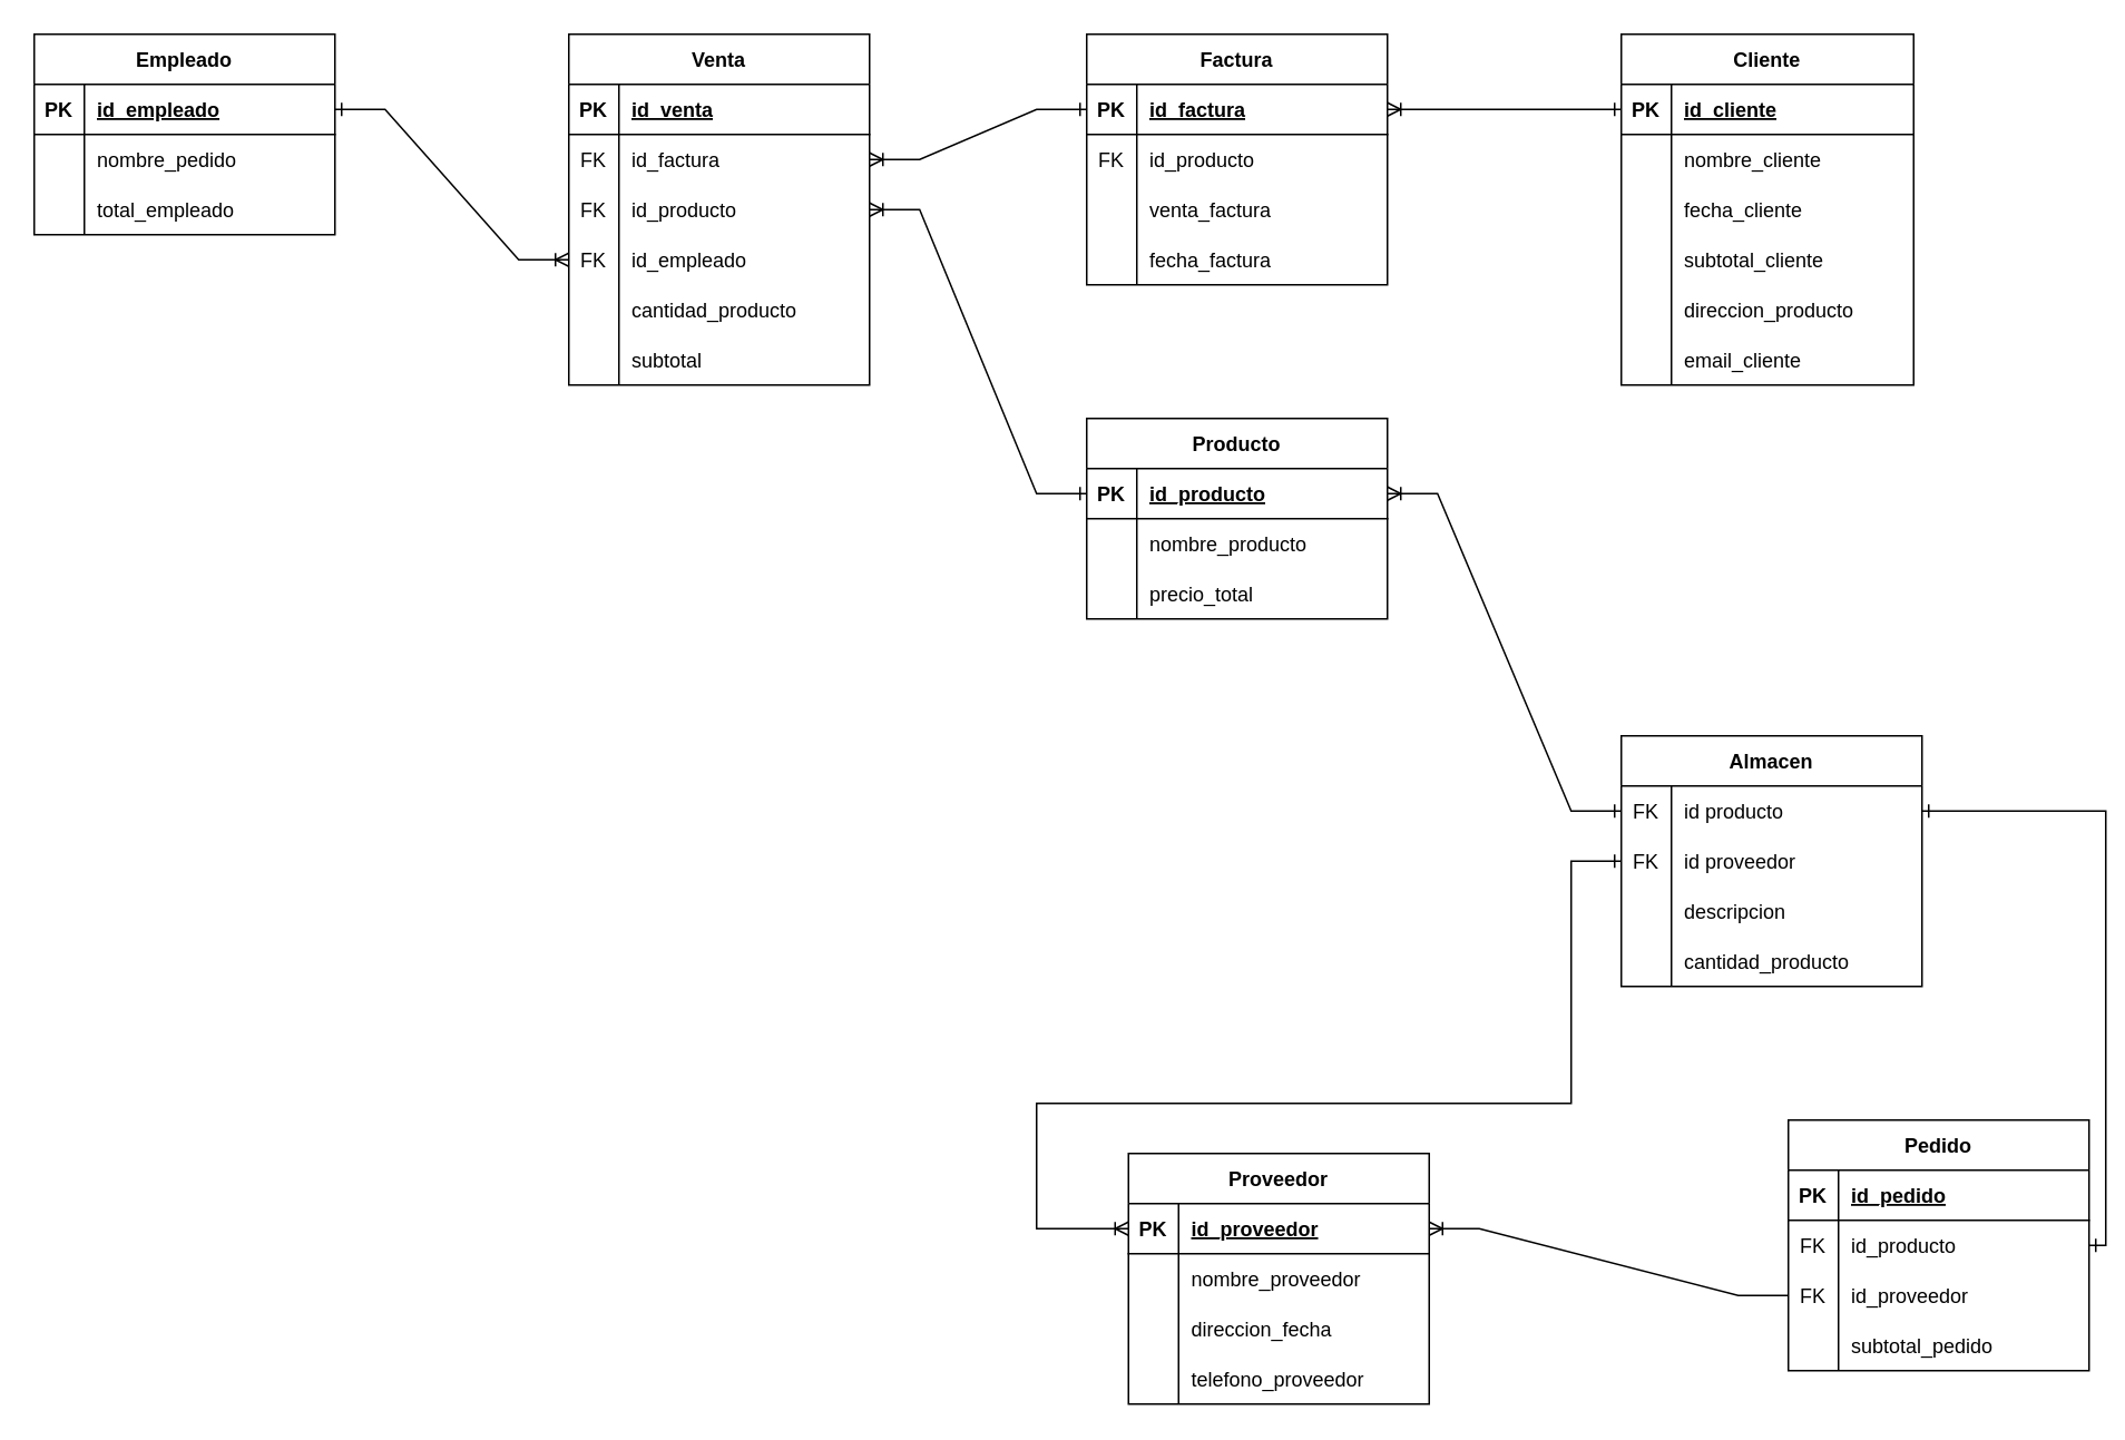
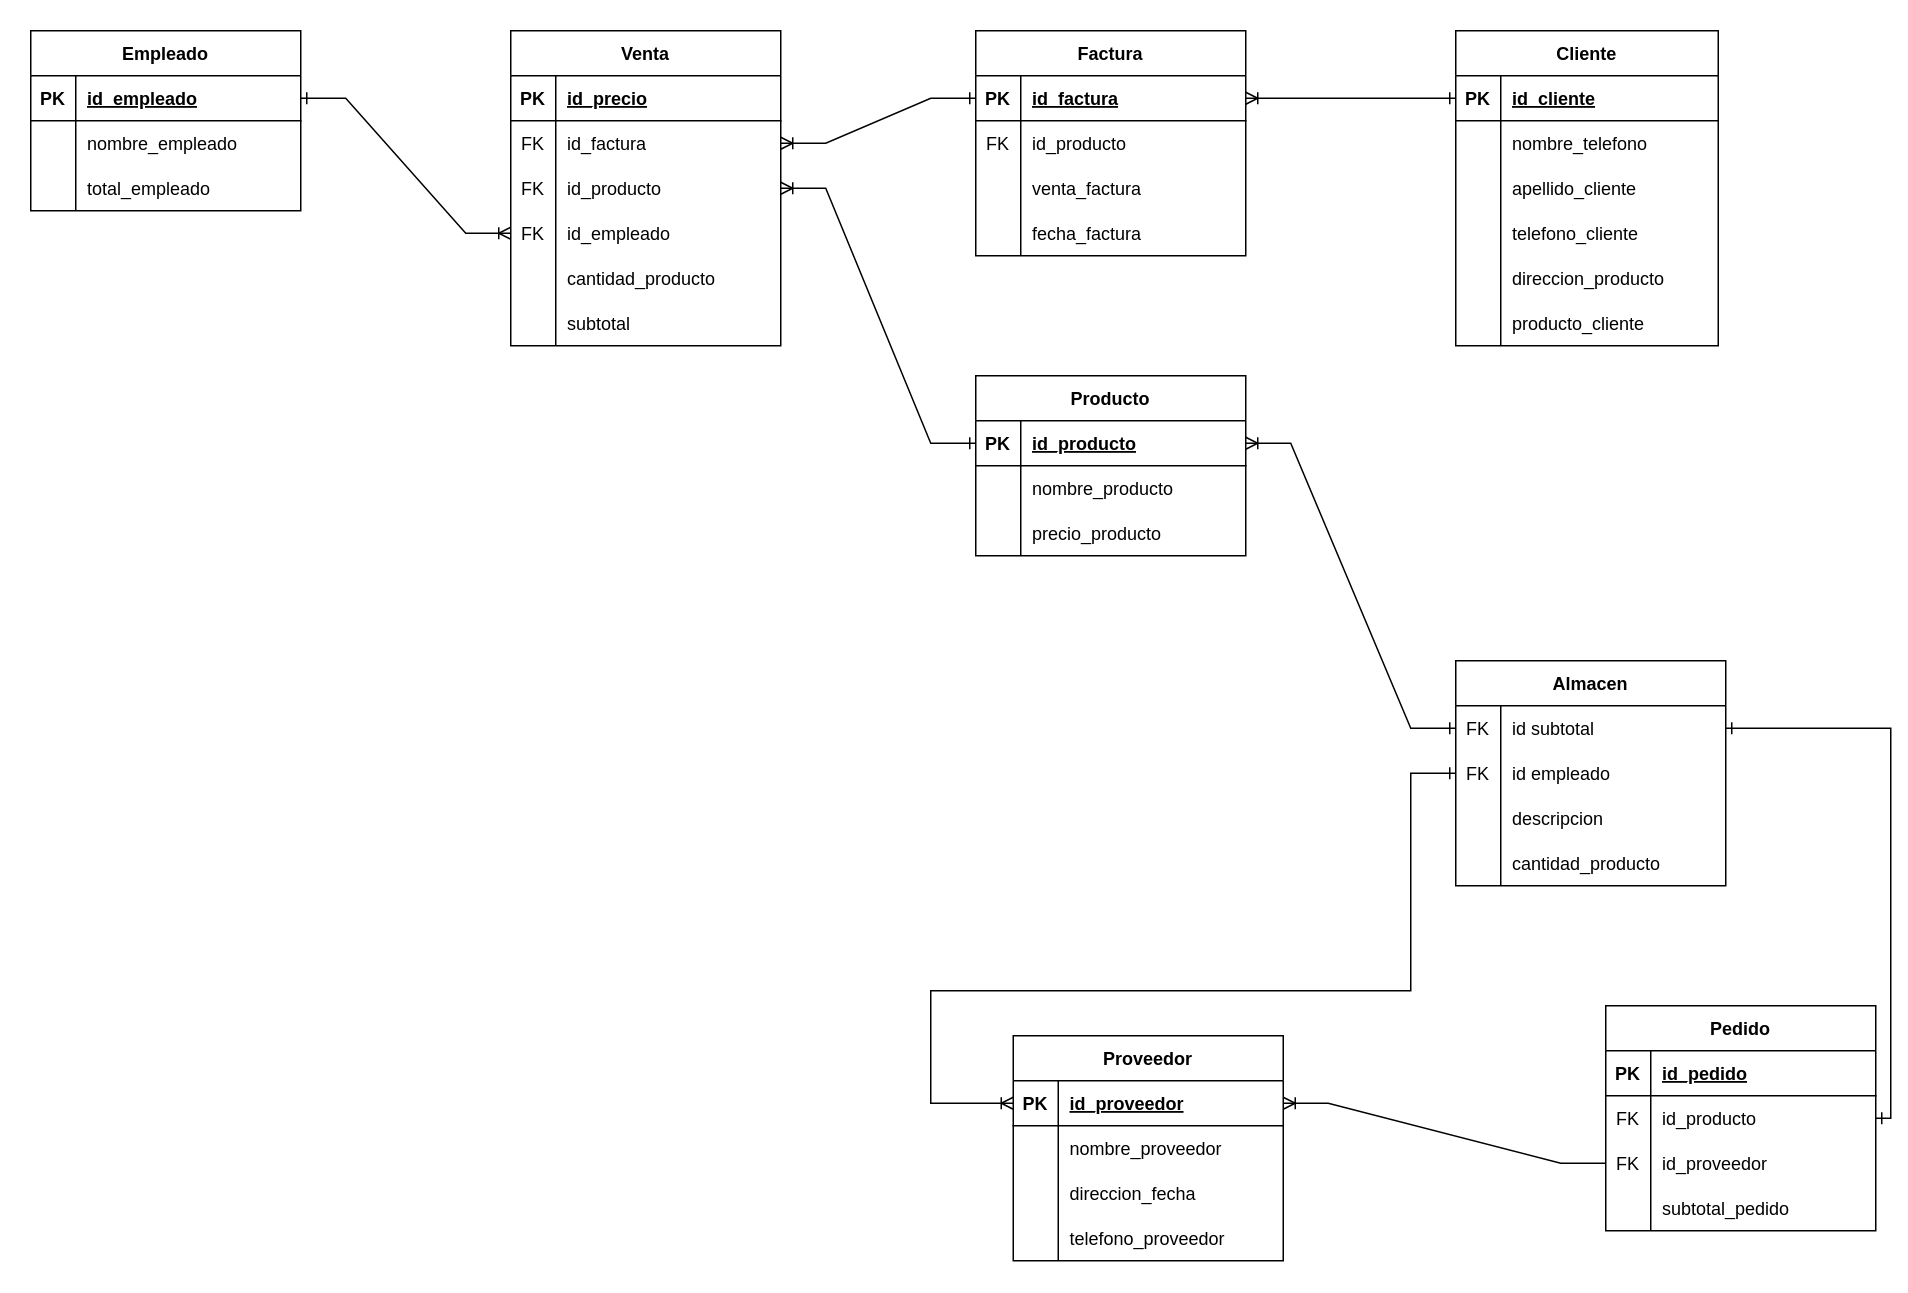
- <mxCell id="48" value="id_venta" style="shape=partialRectangle;connectable=0;fillColor=none;top=0;left=0;bottom=0;right=0;align=left;spacingLeft=6;fontStyle=5;overflow=hidden;" parent="46" vertex="1"><mxGeometry x="30" width="150" height="30" as="geometry"><mxRectangle width="150" height="30" as="alternateBounds" /></mxGeometry></mxCell>
+ <mxCell id="48" value="id_precio" style="shape=partialRectangle;connectable=0;fillColor=none;top=0;left=0;bottom=0;right=0;align=left;spacingLeft=6;fontStyle=5;overflow=hidden;" parent="46" vertex="1"><mxGeometry x="30" width="150" height="30" as="geometry"><mxRectangle width="150" height="30" as="alternateBounds" /></mxGeometry></mxCell>
- <mxCell id="70" value="nombre_pedido" style="shape=partialRectangle;connectable=0;fillColor=none;top=0;left=0;bottom=0;right=0;align=left;spacingLeft=6;overflow=hidden;" parent="68" vertex="1"><mxGeometry x="30" width="150" height="30" as="geometry"><mxRectangle width="150" height="30" as="alternateBounds" /></mxGeometry></mxCell>
+ <mxCell id="70" value="nombre_empleado" style="shape=partialRectangle;connectable=0;fillColor=none;top=0;left=0;bottom=0;right=0;align=left;spacingLeft=6;overflow=hidden;" parent="68" vertex="1"><mxGeometry x="30" width="150" height="30" as="geometry"><mxRectangle width="150" height="30" as="alternateBounds" /></mxGeometry></mxCell>
- <mxCell id="9" value="nombre_cliente" style="shape=partialRectangle;connectable=0;fillColor=none;top=0;left=0;bottom=0;right=0;align=left;spacingLeft=6;overflow=hidden;" parent="7" vertex="1"><mxGeometry x="30" width="145" height="30" as="geometry"><mxRectangle width="145" height="30" as="alternateBounds" /></mxGeometry></mxCell>
+ <mxCell id="9" value="nombre_telefono" style="shape=partialRectangle;connectable=0;fillColor=none;top=0;left=0;bottom=0;right=0;align=left;spacingLeft=6;overflow=hidden;" parent="7" vertex="1"><mxGeometry x="30" width="145" height="30" as="geometry"><mxRectangle width="145" height="30" as="alternateBounds" /></mxGeometry></mxCell>
- <mxCell id="12" value="fecha_cliente" style="shape=partialRectangle;connectable=0;fillColor=none;top=0;left=0;bottom=0;right=0;align=left;spacingLeft=6;overflow=hidden;" parent="10" vertex="1"><mxGeometry x="30" width="145" height="30" as="geometry"><mxRectangle width="145" height="30" as="alternateBounds" /></mxGeometry></mxCell>
+ <mxCell id="12" value="apellido_cliente" style="shape=partialRectangle;connectable=0;fillColor=none;top=0;left=0;bottom=0;right=0;align=left;spacingLeft=6;overflow=hidden;" parent="10" vertex="1"><mxGeometry x="30" width="145" height="30" as="geometry"><mxRectangle width="145" height="30" as="alternateBounds" /></mxGeometry></mxCell>
- <mxCell id="15" value="subtotal_cliente" style="shape=partialRectangle;connectable=0;fillColor=none;top=0;left=0;bottom=0;right=0;align=left;spacingLeft=6;overflow=hidden;" parent="13" vertex="1"><mxGeometry x="30" width="145" height="30" as="geometry"><mxRectangle width="145" height="30" as="alternateBounds" /></mxGeometry></mxCell>
+ <mxCell id="15" value="telefono_cliente" style="shape=partialRectangle;connectable=0;fillColor=none;top=0;left=0;bottom=0;right=0;align=left;spacingLeft=6;overflow=hidden;" parent="13" vertex="1"><mxGeometry x="30" width="145" height="30" as="geometry"><mxRectangle width="145" height="30" as="alternateBounds" /></mxGeometry></mxCell>
- <mxCell id="21" value="email_cliente" style="shape=partialRectangle;connectable=0;fillColor=none;top=0;left=0;bottom=0;right=0;align=left;spacingLeft=6;overflow=hidden;" parent="19" vertex="1"><mxGeometry x="30" width="145" height="30" as="geometry"><mxRectangle width="145" height="30" as="alternateBounds" /></mxGeometry></mxCell>
+ <mxCell id="21" value="producto_cliente" style="shape=partialRectangle;connectable=0;fillColor=none;top=0;left=0;bottom=0;right=0;align=left;spacingLeft=6;overflow=hidden;" parent="19" vertex="1"><mxGeometry x="30" width="145" height="30" as="geometry"><mxRectangle width="145" height="30" as="alternateBounds" /></mxGeometry></mxCell>
- <mxCell id="31" value="precio_total" style="shape=partialRectangle;connectable=0;fillColor=none;top=0;left=0;bottom=0;right=0;align=left;spacingLeft=6;overflow=hidden;" parent="29" vertex="1"><mxGeometry x="30" width="150" height="30" as="geometry"><mxRectangle width="150" height="30" as="alternateBounds" /></mxGeometry></mxCell>
+ <mxCell id="31" value="precio_producto" style="shape=partialRectangle;connectable=0;fillColor=none;top=0;left=0;bottom=0;right=0;align=left;spacingLeft=6;overflow=hidden;" parent="29" vertex="1"><mxGeometry x="30" width="150" height="30" as="geometry"><mxRectangle width="150" height="30" as="alternateBounds" /></mxGeometry></mxCell>
- <mxCell id="77" value="id producto" style="shape=partialRectangle;connectable=0;fillColor=none;top=0;left=0;bottom=0;right=0;align=left;spacingLeft=6;fontStyle=0;overflow=hidden;" parent="75" vertex="1"><mxGeometry x="30" width="150" height="30" as="geometry"><mxRectangle width="150" height="30" as="alternateBounds" /></mxGeometry></mxCell>
+ <mxCell id="77" value="id subtotal" style="shape=partialRectangle;connectable=0;fillColor=none;top=0;left=0;bottom=0;right=0;align=left;spacingLeft=6;fontStyle=0;overflow=hidden;" parent="75" vertex="1"><mxGeometry x="30" width="150" height="30" as="geometry"><mxRectangle width="150" height="30" as="alternateBounds" /></mxGeometry></mxCell>
- <mxCell id="80" value="id proveedor" style="shape=partialRectangle;connectable=0;fillColor=none;top=0;left=0;bottom=0;right=0;align=left;spacingLeft=6;fontStyle=0;overflow=hidden;" parent="78" vertex="1"><mxGeometry x="30" width="150" height="30" as="geometry"><mxRectangle width="150" height="30" as="alternateBounds" /></mxGeometry></mxCell>
+ <mxCell id="80" value="id empleado" style="shape=partialRectangle;connectable=0;fillColor=none;top=0;left=0;bottom=0;right=0;align=left;spacingLeft=6;fontStyle=0;overflow=hidden;" parent="78" vertex="1"><mxGeometry x="30" width="150" height="30" as="geometry"><mxRectangle width="150" height="30" as="alternateBounds" /></mxGeometry></mxCell>
